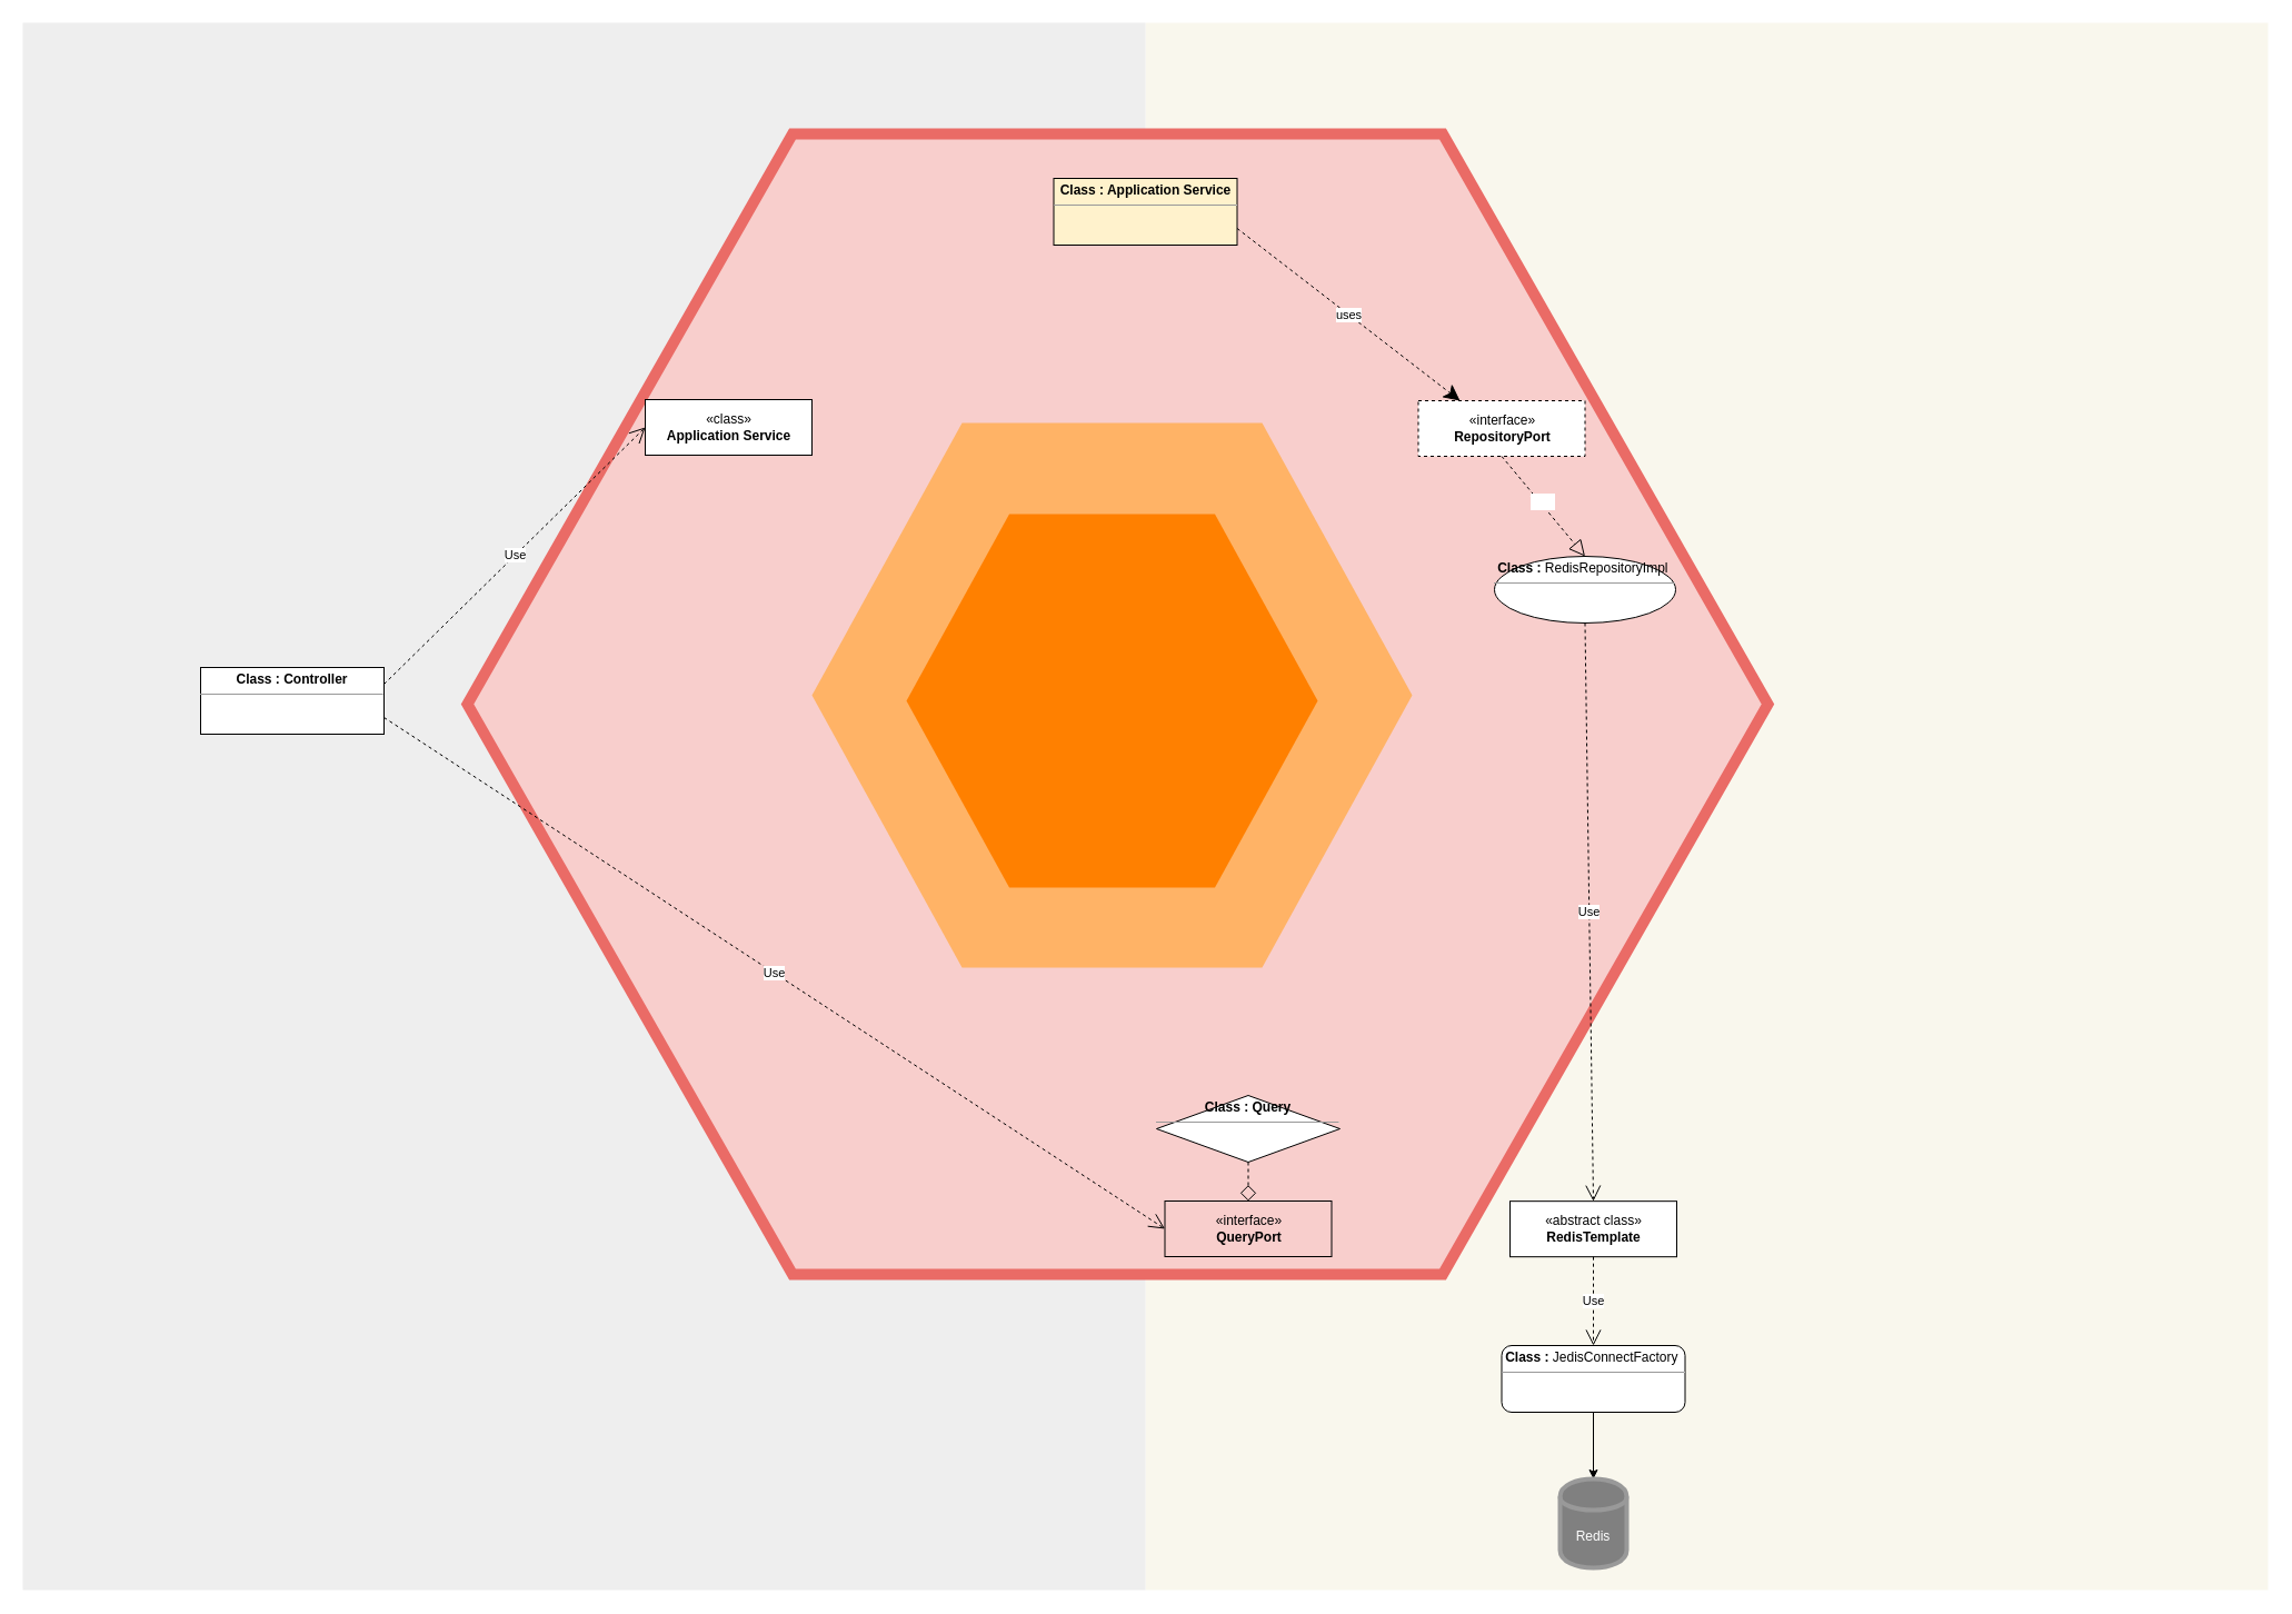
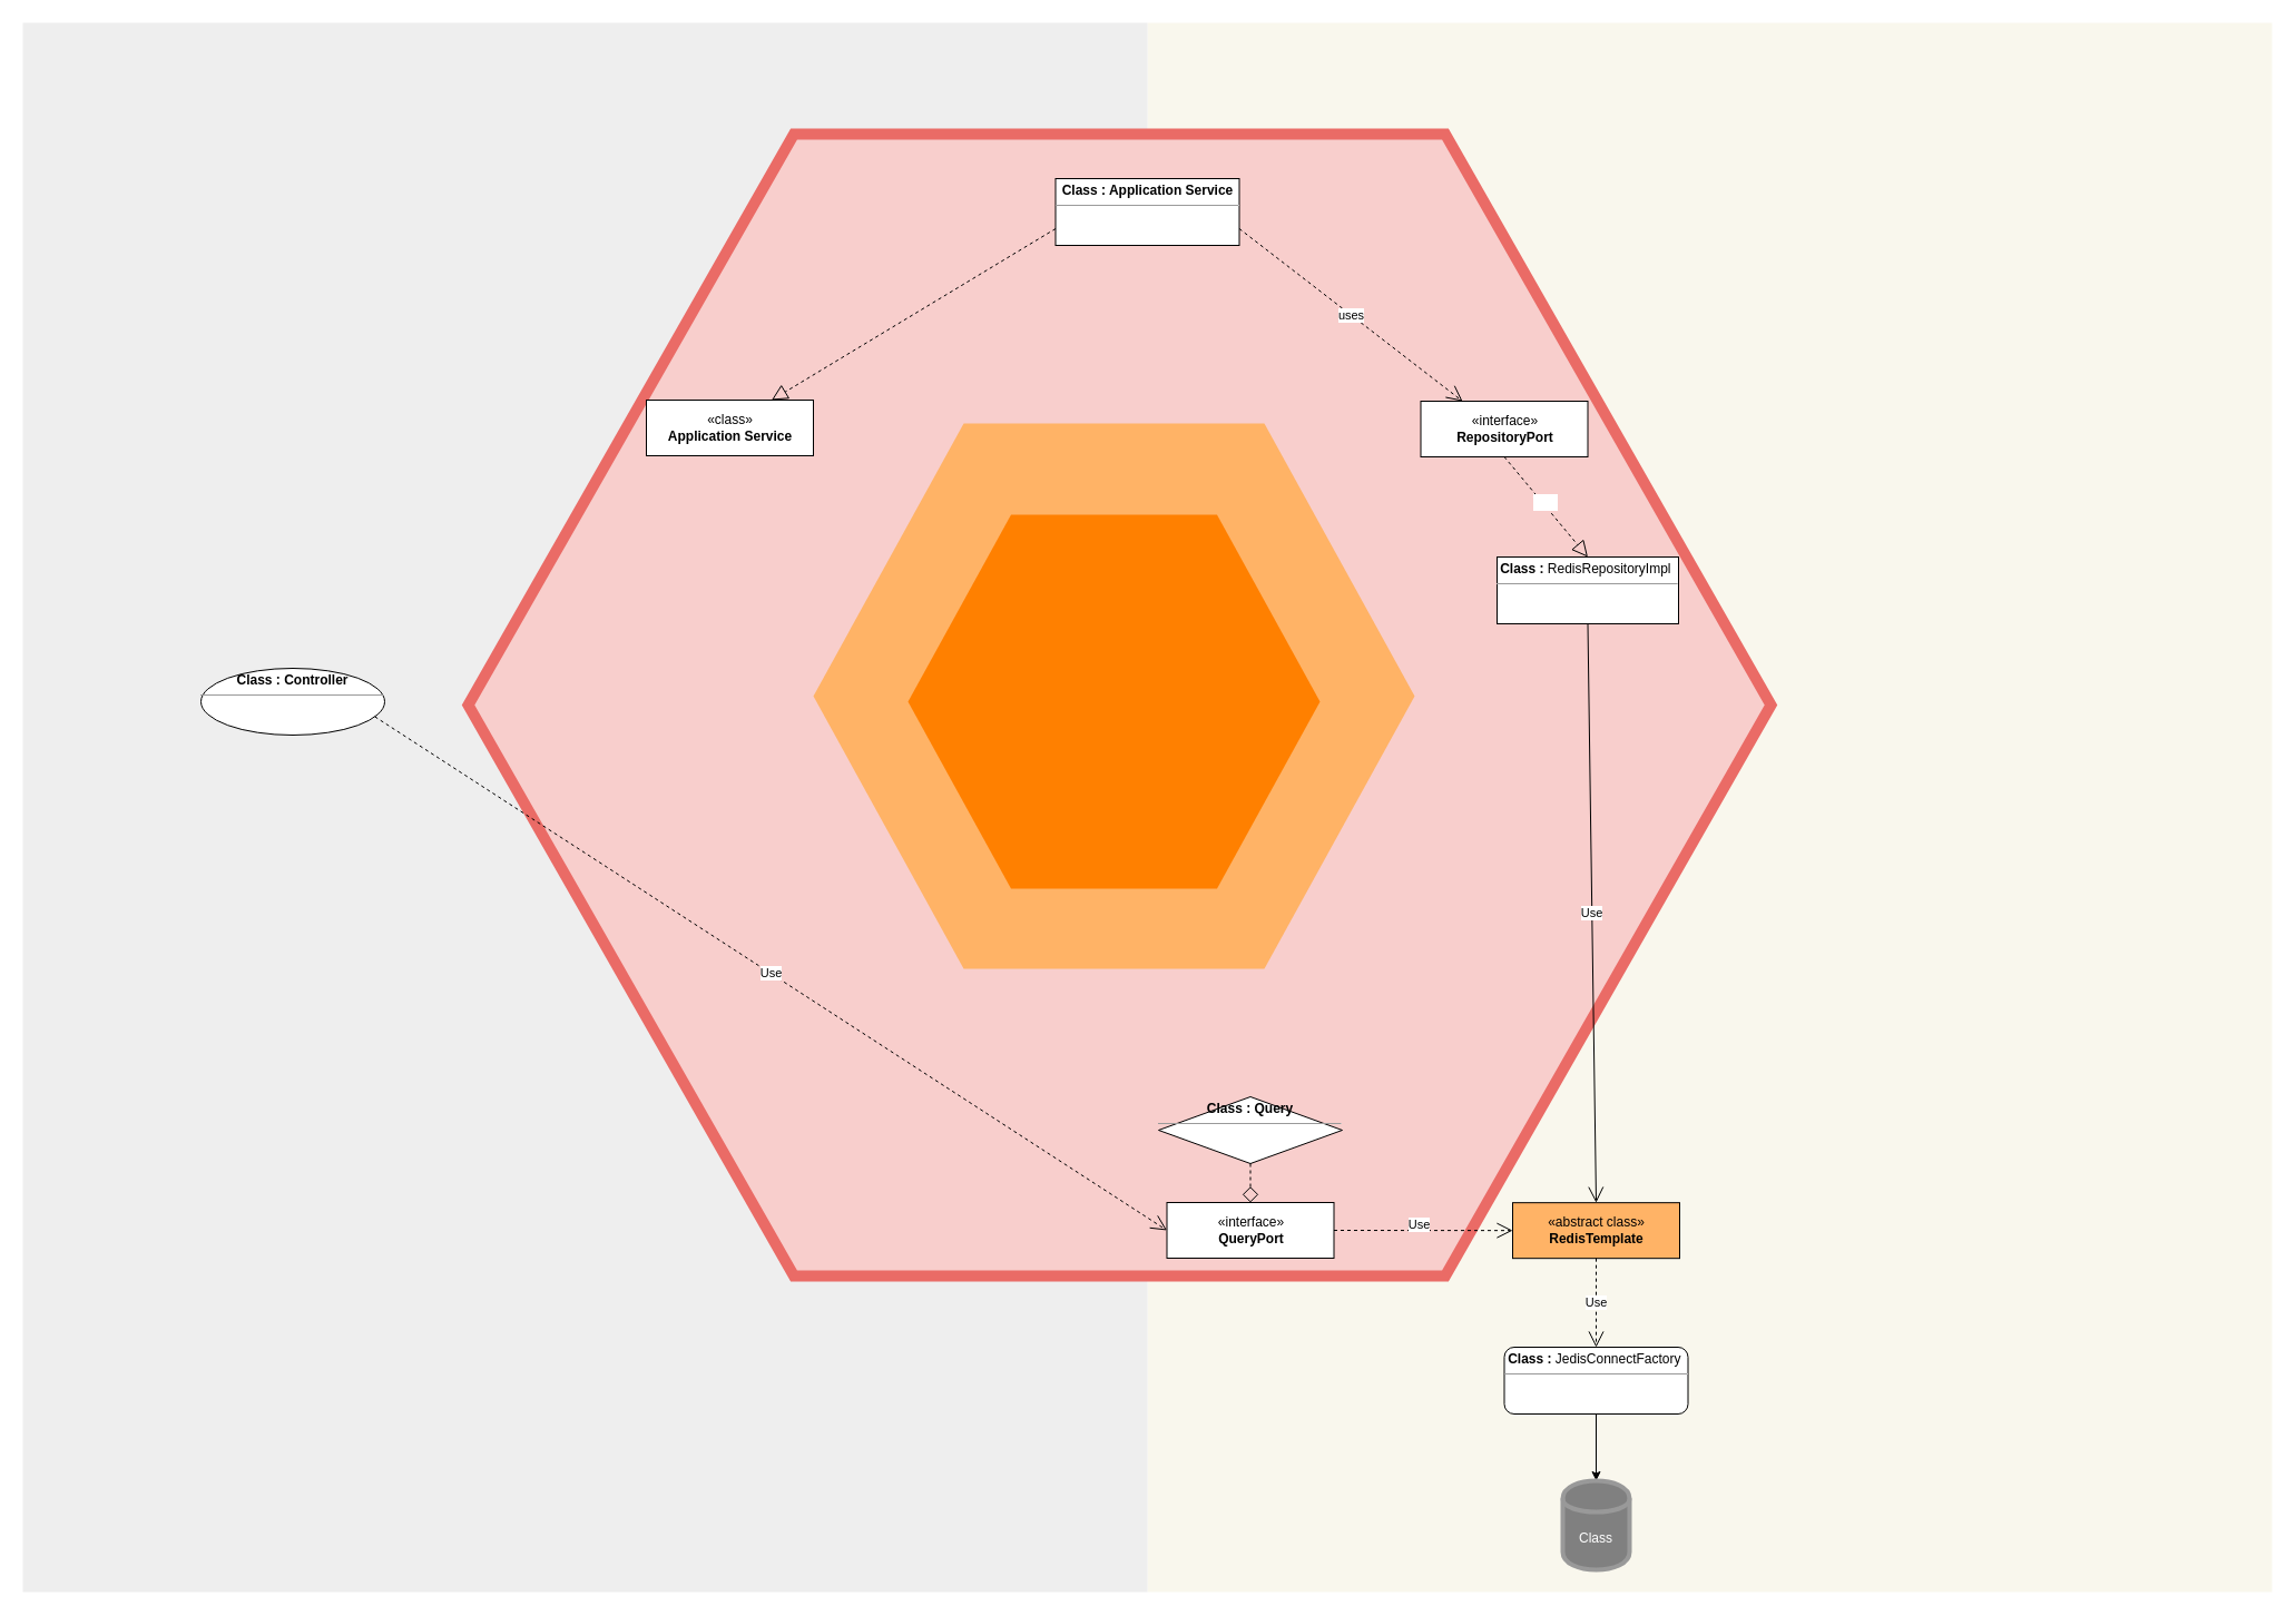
- <mxCell id="20" value="&lt;p style=&quot;margin: 0px ; margin-top: 4px ; text-align: center&quot;&gt;&lt;b&gt;Class : Application Service&lt;/b&gt;&lt;/p&gt;&lt;hr size=&quot;1&quot;&gt;&lt;div style=&quot;height: 2px&quot;&gt;&lt;/div&gt;" style="verticalAlign=top;align=left;overflow=fill;fontSize=12;fontFamily=Helvetica;html=1;fillColor=#fff2cc;" vertex="1" parent="1"><mxGeometry x="947.5" y="160" width="165" height="60" as="geometry" /></mxCell>
+ <mxCell id="20" value="&lt;p style=&quot;margin: 0px ; margin-top: 4px ; text-align: center&quot;&gt;&lt;b&gt;Class : Application Service&lt;/b&gt;&lt;/p&gt;&lt;hr size=&quot;1&quot;&gt;&lt;div style=&quot;height: 2px&quot;&gt;&lt;/div&gt;" style="verticalAlign=top;align=left;overflow=fill;fontSize=12;fontFamily=Helvetica;html=1;" vertex="1" parent="1"><mxGeometry x="947.5" y="160" width="165" height="60" as="geometry" /></mxCell>
+ <mxCell id="21" value="" style="endArrow=block;dashed=1;endFill=0;endSize=12;html=1;entryX=0.75;entryY=0;entryDx=0;entryDy=0;exitX=0;exitY=0.75;exitDx=0;exitDy=0;" edge="1" parent="1" source="20" target="16"><mxGeometry width="160" relative="1" as="geometry"><mxPoint x="850" y="-150" as="sourcePoint" /><mxPoint x="1010" y="-150" as="targetPoint" /></mxGeometry></mxCell>
- <mxCell id="15" value="uses" style="endArrow=classic;endSize=12;dashed=1;html=1;exitX=1;exitY=0.75;exitDx=0;exitDy=0;entryX=0.25;entryY=0;entryDx=0;entryDy=0;" edge="1" parent="1" source="20" target="12"><mxGeometry width="160" relative="1" as="geometry"><mxPoint x="1498" y="-80" as="sourcePoint" /><mxPoint x="1360" y="-10" as="targetPoint" /></mxGeometry></mxCell>
+ <mxCell id="15" value="uses" style="endArrow=open;endSize=12;dashed=1;html=1;exitX=1;exitY=0.75;exitDx=0;exitDy=0;entryX=0.25;entryY=0;entryDx=0;entryDy=0;" edge="1" parent="1" source="20" target="12"><mxGeometry width="160" relative="1" as="geometry"><mxPoint x="1498" y="-80" as="sourcePoint" /><mxPoint x="1360" y="-10" as="targetPoint" /></mxGeometry></mxCell>
- <mxCell id="12" value="«interface»&lt;br&gt;&lt;b&gt;RepositoryPort&lt;/b&gt;&lt;br&gt;" style="html=1;dashed=1;" vertex="1" parent="1"><mxGeometry x="1275.5" y="360" width="150" height="50" as="geometry" /></mxCell>
+ <mxCell id="12" value="«interface»&lt;br&gt;&lt;b&gt;RepositoryPort&lt;/b&gt;&lt;br&gt;" style="html=1;" vertex="1" parent="1"><mxGeometry x="1275.5" y="360" width="150" height="50" as="geometry" /></mxCell>
- <mxCell id="19" value="Use" style="endArrow=open;endSize=12;dashed=1;html=1;exitX=1;exitY=0.25;exitDx=0;exitDy=0;entryX=0;entryY=0.5;entryDx=0;entryDy=0;" edge="1" parent="1" source="17" target="16"><mxGeometry width="160" relative="1" as="geometry"><mxPoint x="655" y="-180" as="sourcePoint" /><mxPoint x="800" y="-110" as="targetPoint" /></mxGeometry></mxCell>
- <mxCell id="8" value="&lt;p style=&quot;margin: 0px ; margin-top: 4px ; text-align: center&quot;&gt;&lt;b&gt;Class :&amp;nbsp;&lt;/b&gt;&lt;span&gt;RedisRepositoryImpl&amp;nbsp;&lt;/span&gt;&lt;/p&gt;&lt;hr size=&quot;1&quot;&gt;&lt;div style=&quot;height: 2px&quot;&gt;&lt;/div&gt;" style="ellipse;verticalAlign=top;align=left;overflow=fill;fontSize=12;fontFamily=Helvetica;html=1;" vertex="1" parent="1"><mxGeometry x="1344" y="500" width="163" height="60" as="geometry" /></mxCell>
+ <mxCell id="8" value="&lt;p style=&quot;margin: 0px ; margin-top: 4px ; text-align: center&quot;&gt;&lt;b&gt;Class :&amp;nbsp;&lt;/b&gt;&lt;span&gt;RedisRepositoryImpl&amp;nbsp;&lt;/span&gt;&lt;/p&gt;&lt;hr size=&quot;1&quot;&gt;&lt;div style=&quot;height: 2px&quot;&gt;&lt;/div&gt;" style="verticalAlign=top;align=left;overflow=fill;fontSize=12;fontFamily=Helvetica;html=1;" vertex="1" parent="1"><mxGeometry x="1344" y="500" width="163" height="60" as="geometry" /></mxCell>
- <mxCell id="17" value="&lt;p style=&quot;margin: 0px ; margin-top: 4px ; text-align: center&quot;&gt;&lt;b&gt;Class : Controller&lt;/b&gt;&lt;/p&gt;&lt;hr size=&quot;1&quot;&gt;&lt;div style=&quot;height: 2px&quot;&gt;&lt;/div&gt;" style="verticalAlign=top;align=left;overflow=fill;fontSize=12;fontFamily=Helvetica;html=1;" vertex="1" parent="1"><mxGeometry x="180" y="600" width="165" height="60" as="geometry" /></mxCell>
+ <mxCell id="17" value="&lt;p style=&quot;margin: 0px ; margin-top: 4px ; text-align: center&quot;&gt;&lt;b&gt;Class : Controller&lt;/b&gt;&lt;/p&gt;&lt;hr size=&quot;1&quot;&gt;&lt;div style=&quot;height: 2px&quot;&gt;&lt;/div&gt;" style="ellipse;verticalAlign=top;align=left;overflow=fill;fontSize=12;fontFamily=Helvetica;html=1;" vertex="1" parent="1"><mxGeometry x="180" y="600" width="165" height="60" as="geometry" /></mxCell>
- <mxCell id="9" value="Use" style="endArrow=open;endSize=12;dashed=1;html=1;exitX=0.5;exitY=1;exitDx=0;exitDy=0;entryX=0.5;entryY=0;entryDx=0;entryDy=0;" edge="1" parent="1" source="8" target="6"><mxGeometry width="160" relative="1" as="geometry"><mxPoint x="1194" y="-120" as="sourcePoint" /><mxPoint x="1354" y="-120" as="targetPoint" /></mxGeometry></mxCell>
+ <mxCell id="9" value="Use" style="endArrow=open;endSize=12;dashed=0;html=1;exitX=0.5;exitY=1;exitDx=0;exitDy=0;entryX=0.5;entryY=0;entryDx=0;entryDy=0;" edge="1" parent="1" source="8" target="6"><mxGeometry width="160" relative="1" as="geometry"><mxPoint x="1194" y="-120" as="sourcePoint" /><mxPoint x="1354" y="-120" as="targetPoint" /></mxGeometry></mxCell>
- <mxCell id="24" value="«interface»&lt;br&gt;&lt;b&gt;QueryPort&lt;/b&gt;&lt;br&gt;" style="html=1;fillColor=#f8cecc;" vertex="1" parent="1"><mxGeometry x="1047.5" y="1080" width="150" height="50" as="geometry" /></mxCell>
+ <mxCell id="24" value="«interface»&lt;br&gt;&lt;b&gt;QueryPort&lt;/b&gt;&lt;br&gt;" style="html=1;" vertex="1" parent="1"><mxGeometry x="1047.5" y="1080" width="150" height="50" as="geometry" /></mxCell>
+ <mxCell id="11" value="Use" style="endArrow=open;endSize=12;dashed=1;html=1;exitX=1;exitY=0.5;exitDx=0;exitDy=0;entryX=0;entryY=0.5;entryDx=0;entryDy=0;" edge="1" parent="1" source="24" target="6"><mxGeometry x="-0.05" y="5" width="160" relative="1" as="geometry"><mxPoint x="1498" y="-80" as="sourcePoint" /><mxPoint x="1323" y="-10" as="targetPoint" /><Array as="points" /><mxPoint as="offset" /></mxGeometry></mxCell>
- <mxCell id="6" value="«abstract class»&lt;br&gt;&lt;b&gt;RedisTemplate&lt;/b&gt;&lt;br&gt;" style="html=1;" vertex="1" parent="1"><mxGeometry x="1358" y="1080.167" width="150" height="50" as="geometry" /></mxCell>
+ <mxCell id="6" value="«abstract class»&lt;br&gt;&lt;b&gt;RedisTemplate&lt;/b&gt;&lt;br&gt;" style="html=1;fillColor=#ffb366;" vertex="1" parent="1"><mxGeometry x="1358" y="1080.167" width="150" height="50" as="geometry" /></mxCell>
- <mxCell id="23" value="Redis" style="shape=cylinder;whiteSpace=wrap;html=1;boundedLbl=1;backgroundOutline=1;strokeColor=#999999;strokeWidth=4;fillColor=#808080;fontColor=#FFFFFF;" vertex="1" parent="1"><mxGeometry x="1403" y="1330" width="60" height="80" as="geometry" /></mxCell>
+ <mxCell id="23" value="Class" style="shape=cylinder;whiteSpace=wrap;html=1;boundedLbl=1;backgroundOutline=1;strokeColor=#999999;strokeWidth=4;fillColor=#808080;fontColor=#FFFFFF;" vertex="1" parent="1"><mxGeometry x="1403" y="1330" width="60" height="80" as="geometry" /></mxCell>
